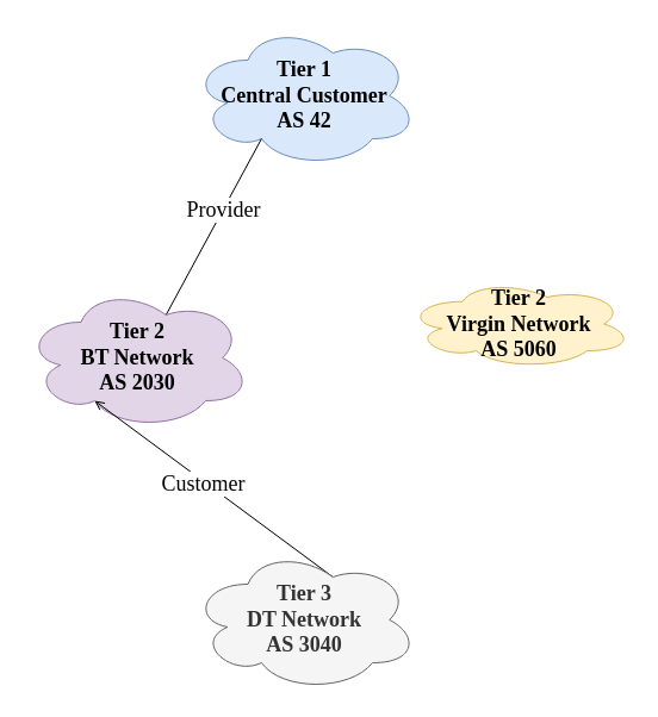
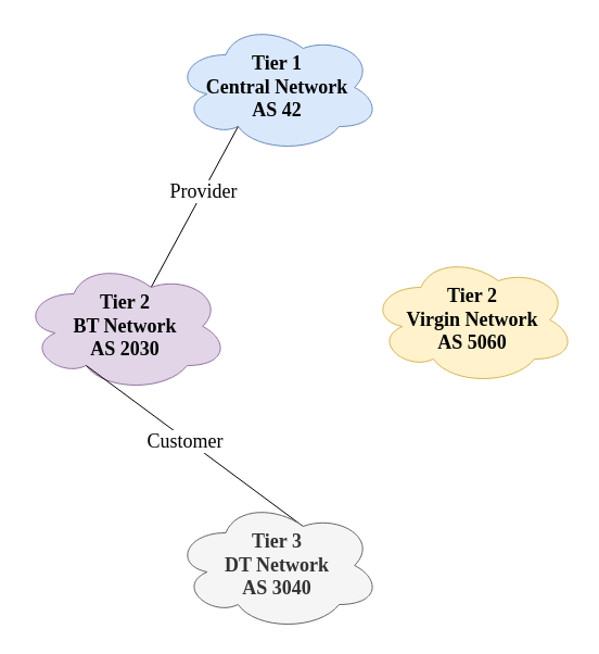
- <mxCell id="2" value="Tier 1&lt;br style=&quot;font-size: 18px;&quot;&gt;Central Customer&lt;br style=&quot;font-size: 18px;&quot;&gt;AS 42" style="ellipse;shape=cloud;whiteSpace=wrap;html=1;fontSize=18;fillColor=#dae8fc;strokeColor=#6c8ebf;fontFamily=Times New Roman;fontStyle=1" parent="1" vertex="1"><mxGeometry x="160" y="20" width="190" height="120" as="geometry" /></mxCell>
+ <mxCell id="2" value="Tier 1&lt;br style=&quot;font-size: 18px;&quot;&gt;Central Network&lt;br style=&quot;font-size: 18px;&quot;&gt;AS 42" style="ellipse;shape=cloud;whiteSpace=wrap;html=1;fontSize=18;fillColor=#dae8fc;strokeColor=#6c8ebf;fontFamily=Times New Roman;fontStyle=1" parent="1" vertex="1"><mxGeometry x="160" y="20" width="190" height="120" as="geometry" /></mxCell>
- <mxCell id="6" value="Tier 2&lt;br style=&quot;font-size: 18px;&quot;&gt;Virgin Network&lt;br style=&quot;font-size: 18px;&quot;&gt;AS 5060" style="ellipse;shape=cloud;whiteSpace=wrap;html=1;fontSize=18;fillColor=#fff2cc;strokeColor=#d6b656;fontFamily=Times New Roman;fontStyle=1" parent="1" vertex="1"><mxGeometry x="340" y="234" width="190" height="75" as="geometry" /></mxCell>
+ <mxCell id="6" value="Tier 2&lt;br style=&quot;font-size: 18px;&quot;&gt;Virgin Network&lt;br style=&quot;font-size: 18px;&quot;&gt;AS 5060" style="ellipse;shape=cloud;whiteSpace=wrap;html=1;fontSize=18;fillColor=#fff2cc;strokeColor=#d6b656;fontFamily=Times New Roman;fontStyle=1" parent="1" vertex="1"><mxGeometry x="340" y="234" width="190" height="120" as="geometry" /></mxCell>
- <mxCell id="7" style="edgeStyle=none;rounded=0;orthogonalLoop=1;jettySize=auto;html=1;exitX=0.625;exitY=0.2;exitDx=0;exitDy=0;exitPerimeter=0;entryX=0.31;entryY=0.8;entryDx=0;entryDy=0;entryPerimeter=0;endArrow=open;endFill=0;fontSize=16;" parent="1" source="9" target="5" edge="1"><mxGeometry relative="1" as="geometry" /></mxCell>
+ <mxCell id="7" style="edgeStyle=none;rounded=0;orthogonalLoop=1;jettySize=auto;html=1;exitX=0.625;exitY=0.2;exitDx=0;exitDy=0;exitPerimeter=0;entryX=0.31;entryY=0.8;entryDx=0;entryDy=0;entryPerimeter=0;endArrow=none;endFill=0;fontSize=16;" parent="1" source="9" target="5" edge="1"><mxGeometry relative="1" as="geometry" /></mxCell>
